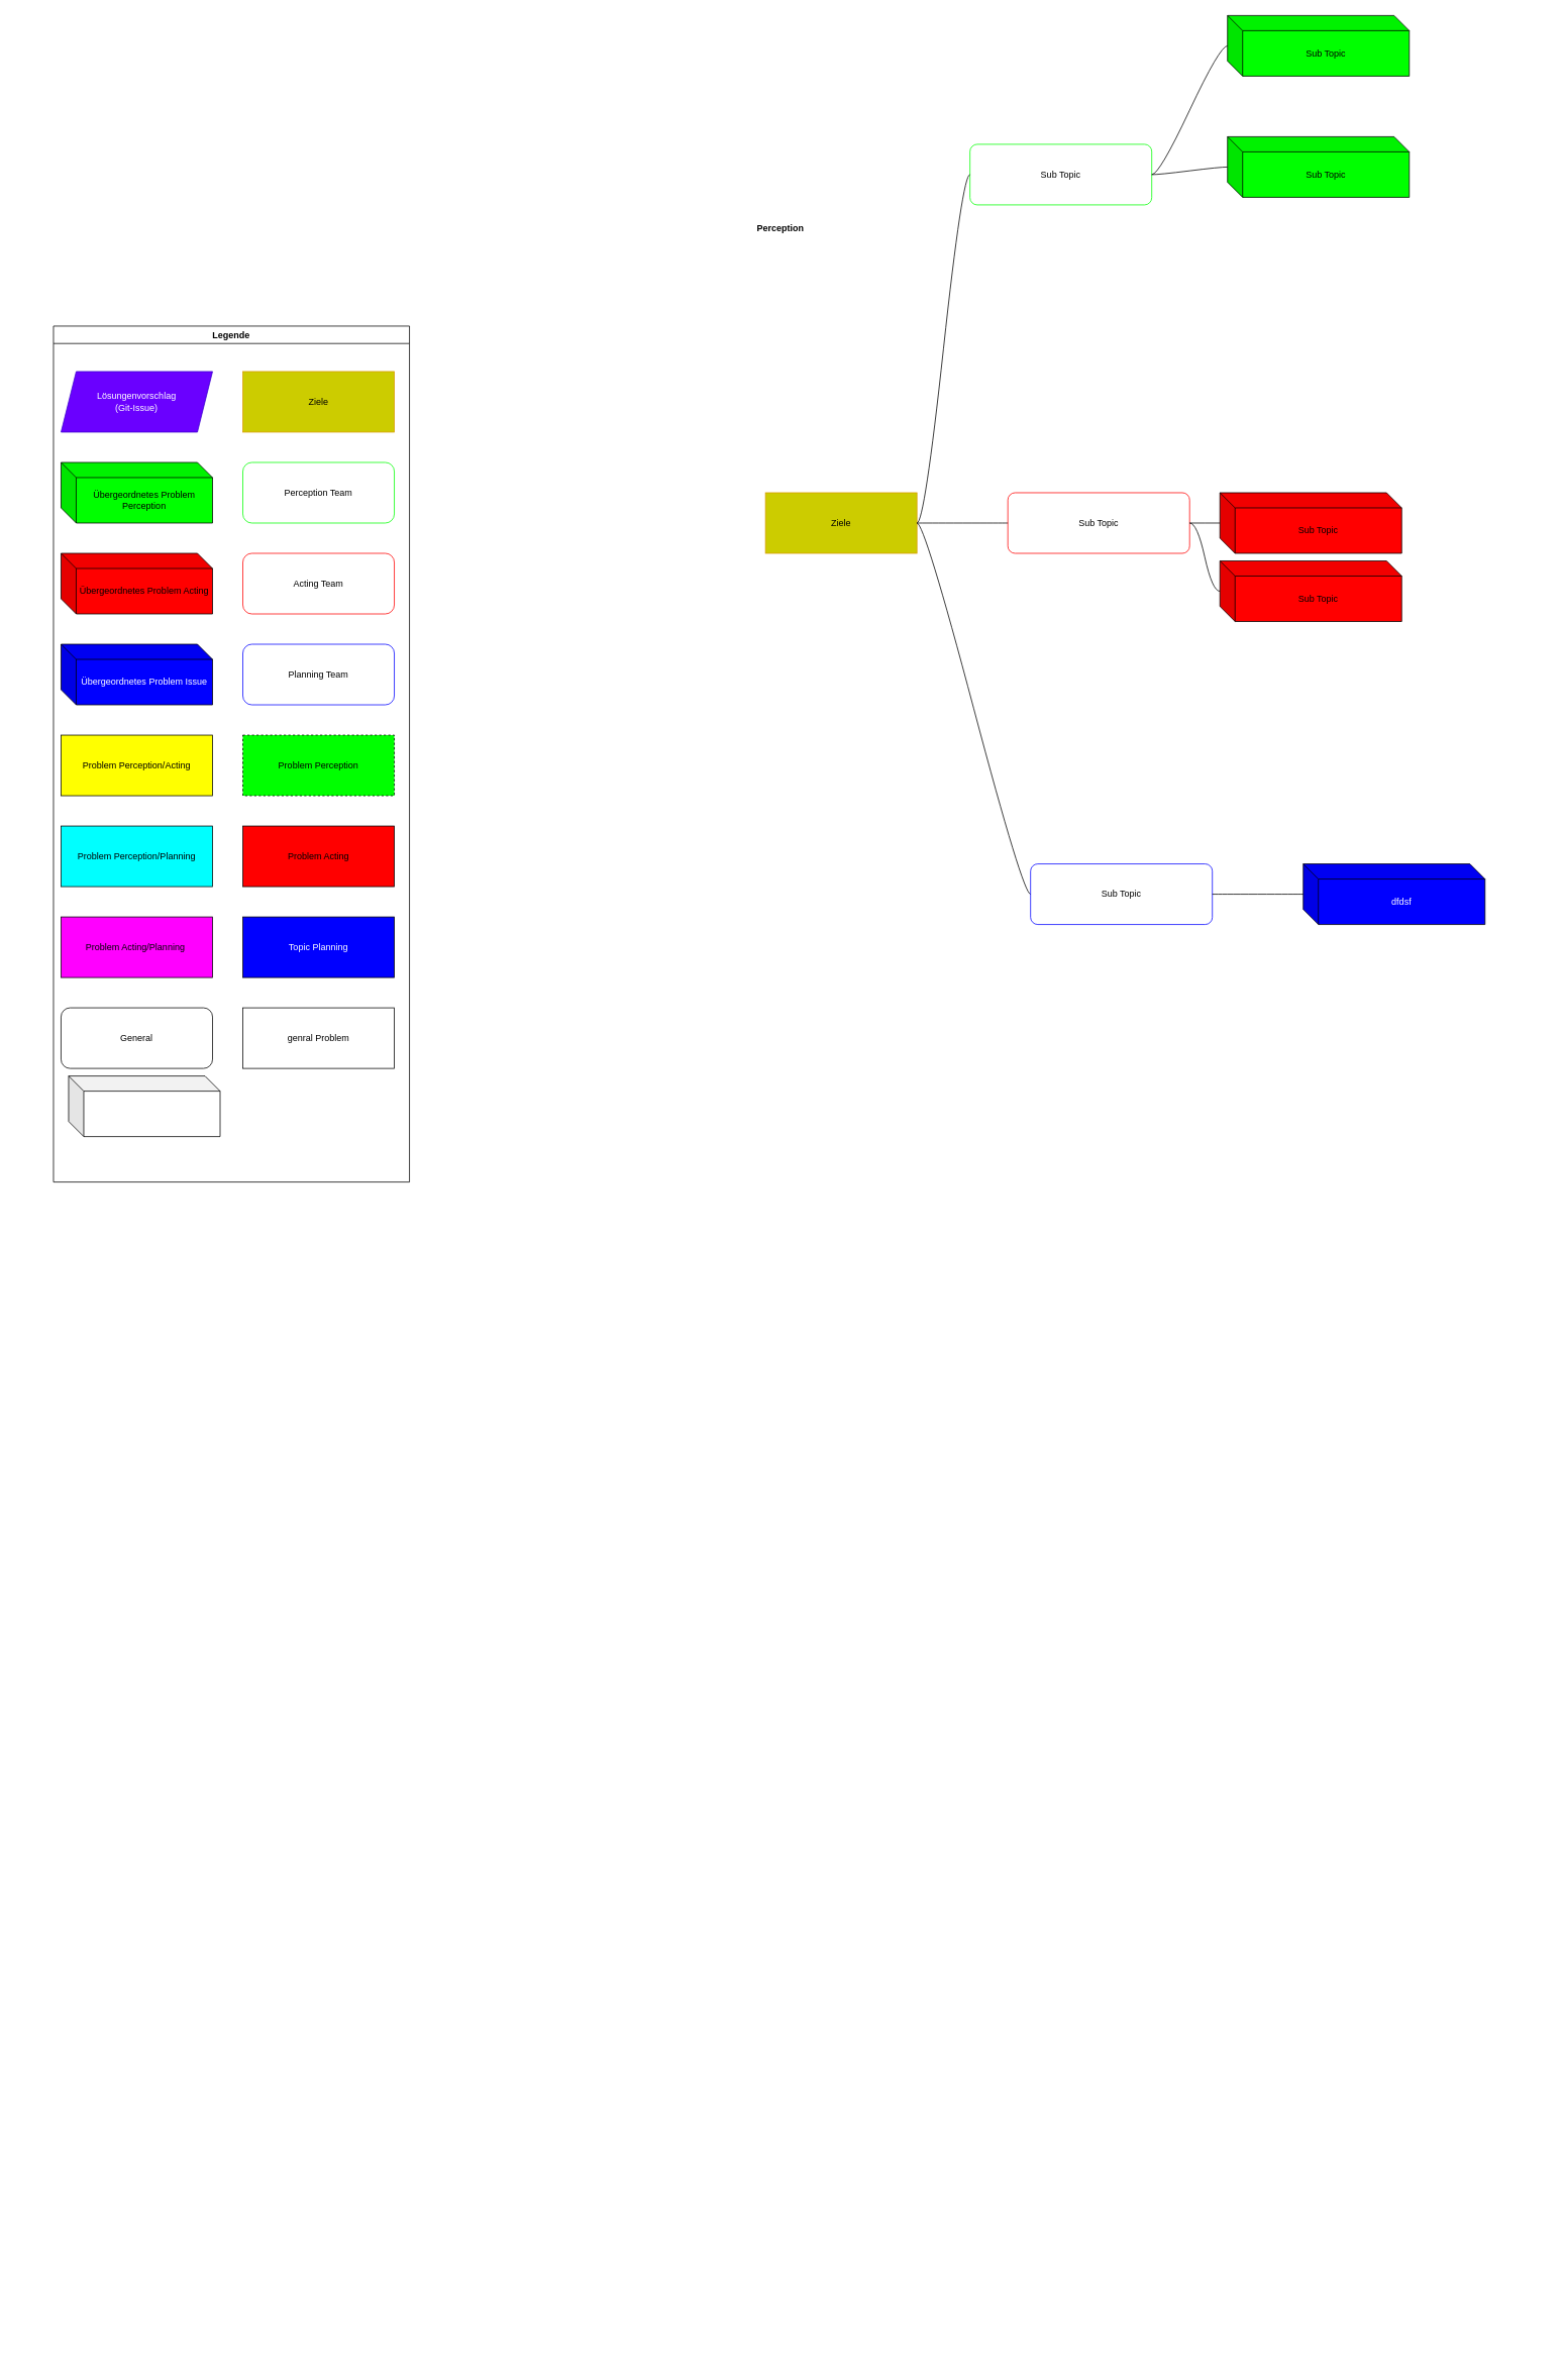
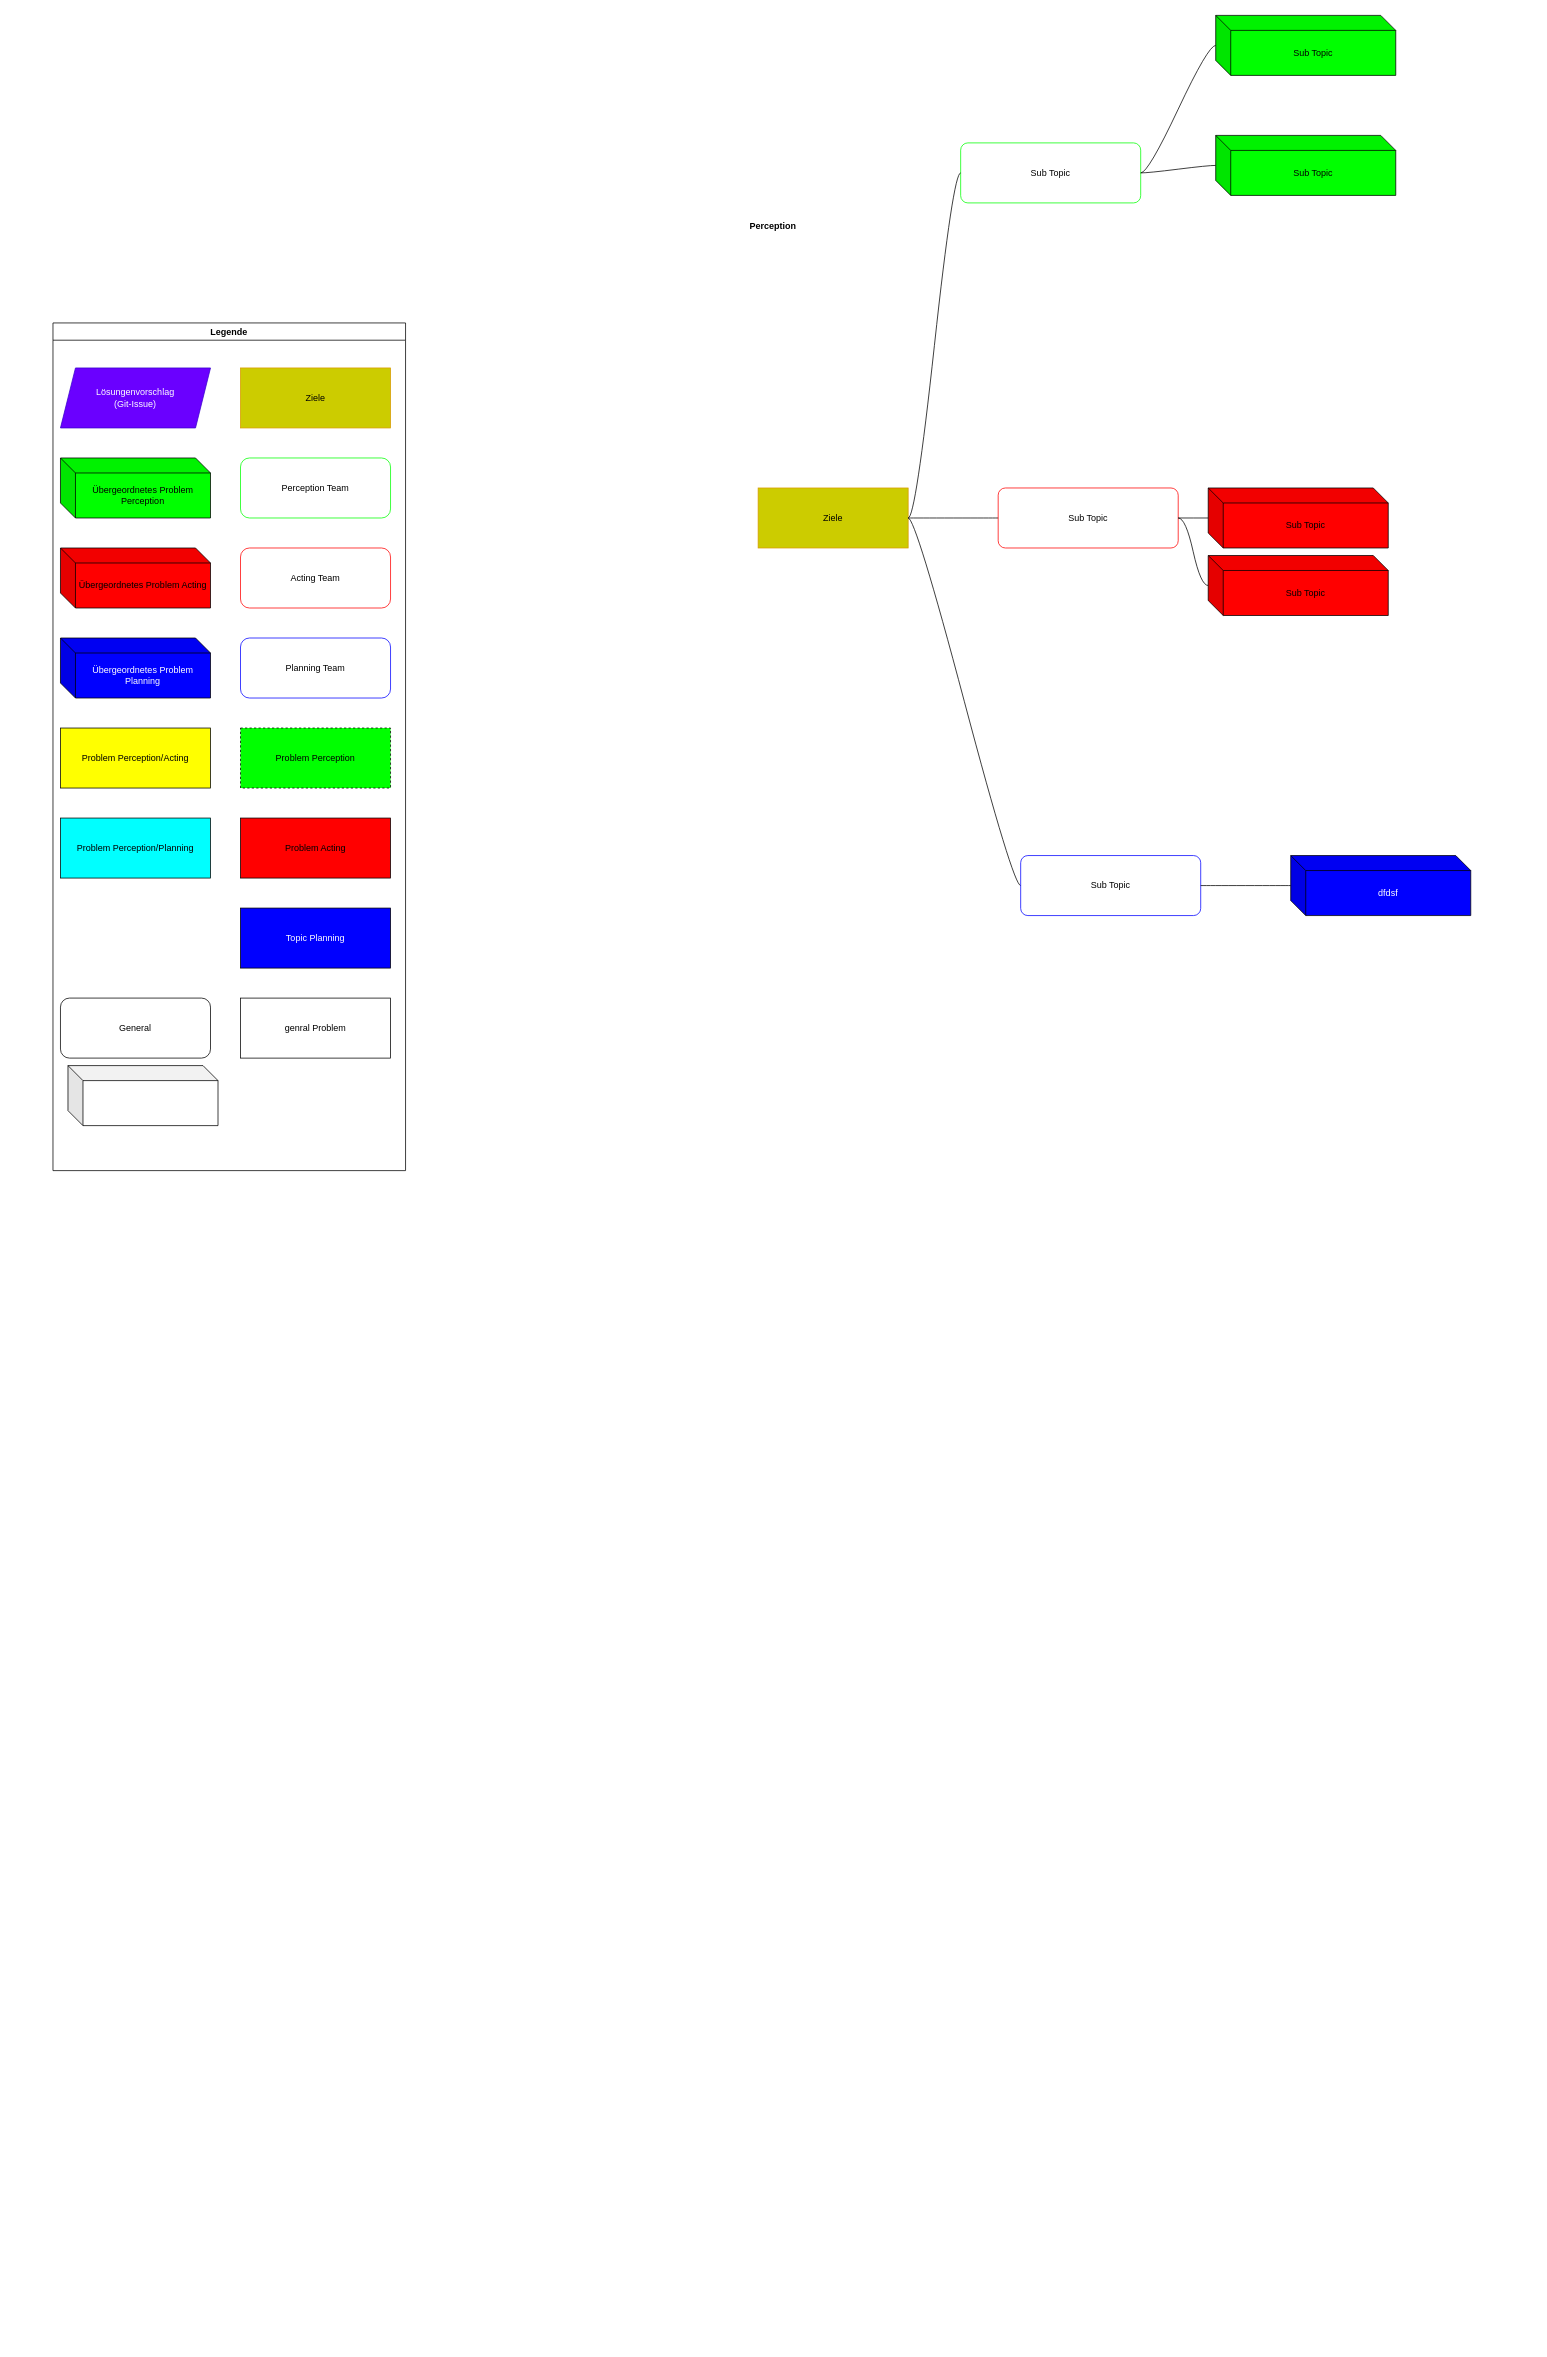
- <mxCell id="10" value="&lt;font color=&quot;#ffffff&quot;&gt;Übergeordnetes Problem Issue&lt;/font&gt;" style="shape=cube;whiteSpace=wrap;html=1;boundedLbl=1;backgroundOutline=1;darkOpacity=0.05;darkOpacity2=0.1;fillColor=#0000ff;treeFolding=1;treeMoving=1;" parent="3" vertex="1"><mxGeometry x="10" y="420" width="200" height="80" as="geometry" /></mxCell>
+ <mxCell id="10" value="&lt;font color=&quot;#ffffff&quot;&gt;Übergeordnetes Problem Planning&lt;/font&gt;" style="shape=cube;whiteSpace=wrap;html=1;boundedLbl=1;backgroundOutline=1;darkOpacity=0.05;darkOpacity2=0.1;fillColor=#0000ff;treeFolding=1;treeMoving=1;" parent="3" vertex="1"><mxGeometry x="10" y="420" width="200" height="80" as="geometry" /></mxCell>
- <mxCell id="12" value="Problem Acting/Planning&amp;nbsp;" style="rounded=0;whiteSpace=wrap;html=1;fillColor=#ff00ff;treeFolding=1;treeMoving=1;" parent="3" vertex="1"><mxGeometry x="10" y="780" width="200" height="80" as="geometry" /></mxCell>
